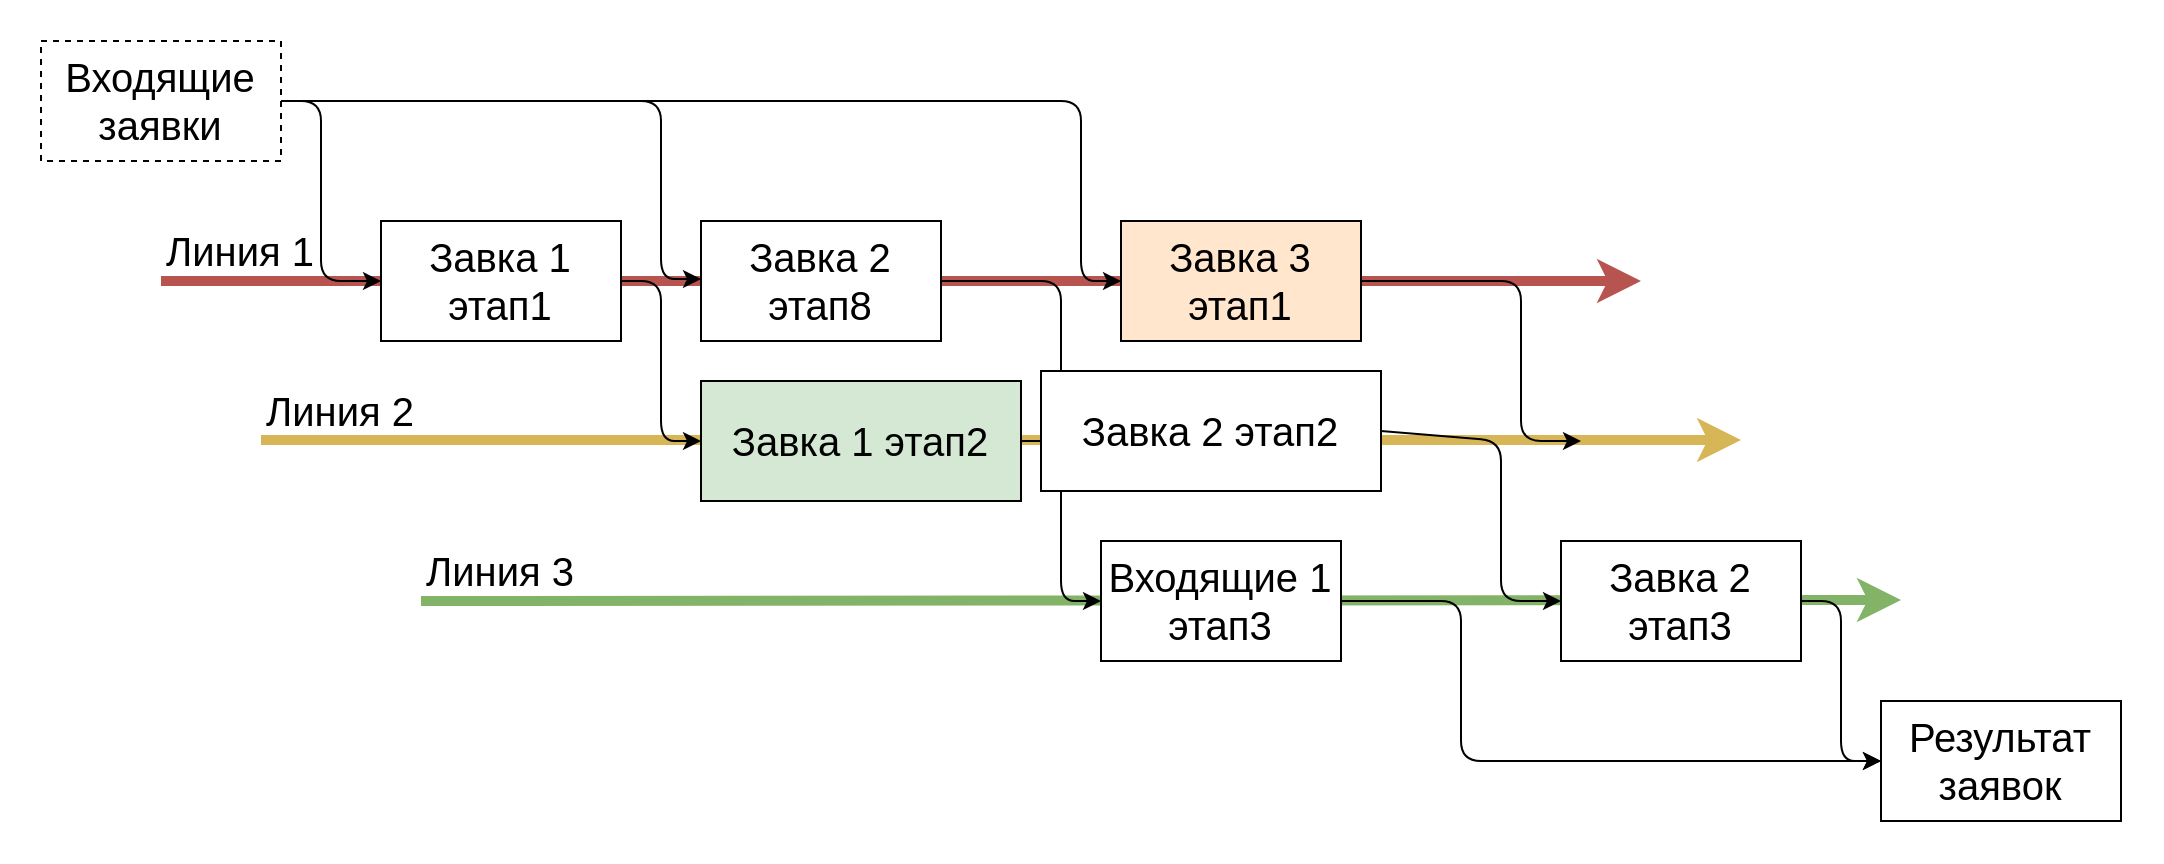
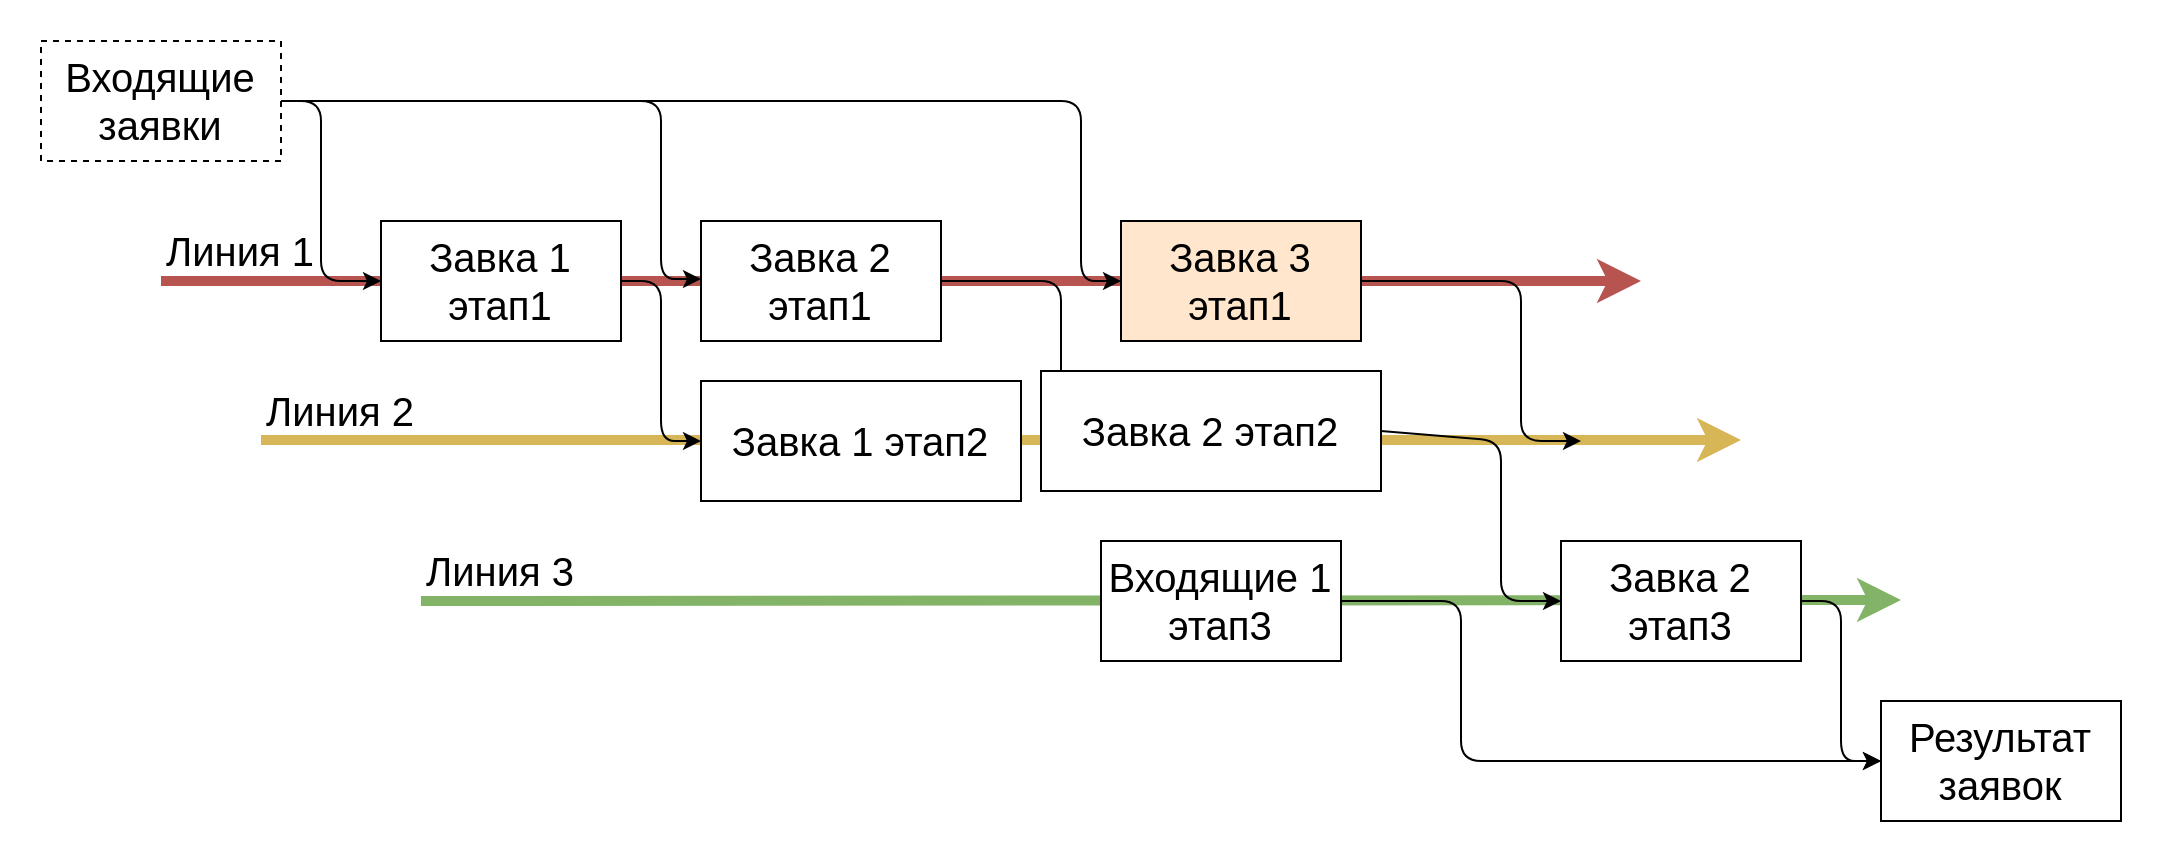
- <mxCell id="21" value="Завка 2 этап8" style="rounded=0;whiteSpace=wrap;html=1;fontSize=20;" parent="1" vertex="1"><mxGeometry x="350" y="110" width="120" height="60" as="geometry" /></mxCell>
+ <mxCell id="21" value="Завка 2 этап1" style="rounded=0;whiteSpace=wrap;html=1;fontSize=20;" parent="1" vertex="1"><mxGeometry x="350" y="110" width="120" height="60" as="geometry" /></mxCell>
- <mxCell id="17" value="&lt;font style=&quot;font-size: 20px&quot;&gt;Завка 1 этап2&lt;/font&gt;" style="rounded=0;whiteSpace=wrap;html=1;fontSize=20;fillColor=#d5e8d4;" parent="1" vertex="1"><mxGeometry x="350" y="190" width="160" height="60" as="geometry" /></mxCell>
+ <mxCell id="17" value="&lt;font style=&quot;font-size: 20px&quot;&gt;Завка 1 этап2&lt;/font&gt;" style="rounded=0;whiteSpace=wrap;html=1;fontSize=20;" parent="1" vertex="1"><mxGeometry x="350" y="190" width="160" height="60" as="geometry" /></mxCell>
- <mxCell id="7" style="edgeStyle=none;html=1;exitX=1;exitY=0.5;exitDx=0;exitDy=0;entryX=0;entryY=0.5;entryDx=0;entryDy=0;" parent="1" source="17" target="23" edge="1"><mxGeometry relative="1" as="geometry"><Array as="points"><mxPoint x="530" y="220" /><mxPoint x="530" y="300" /></Array></mxGeometry></mxCell>
